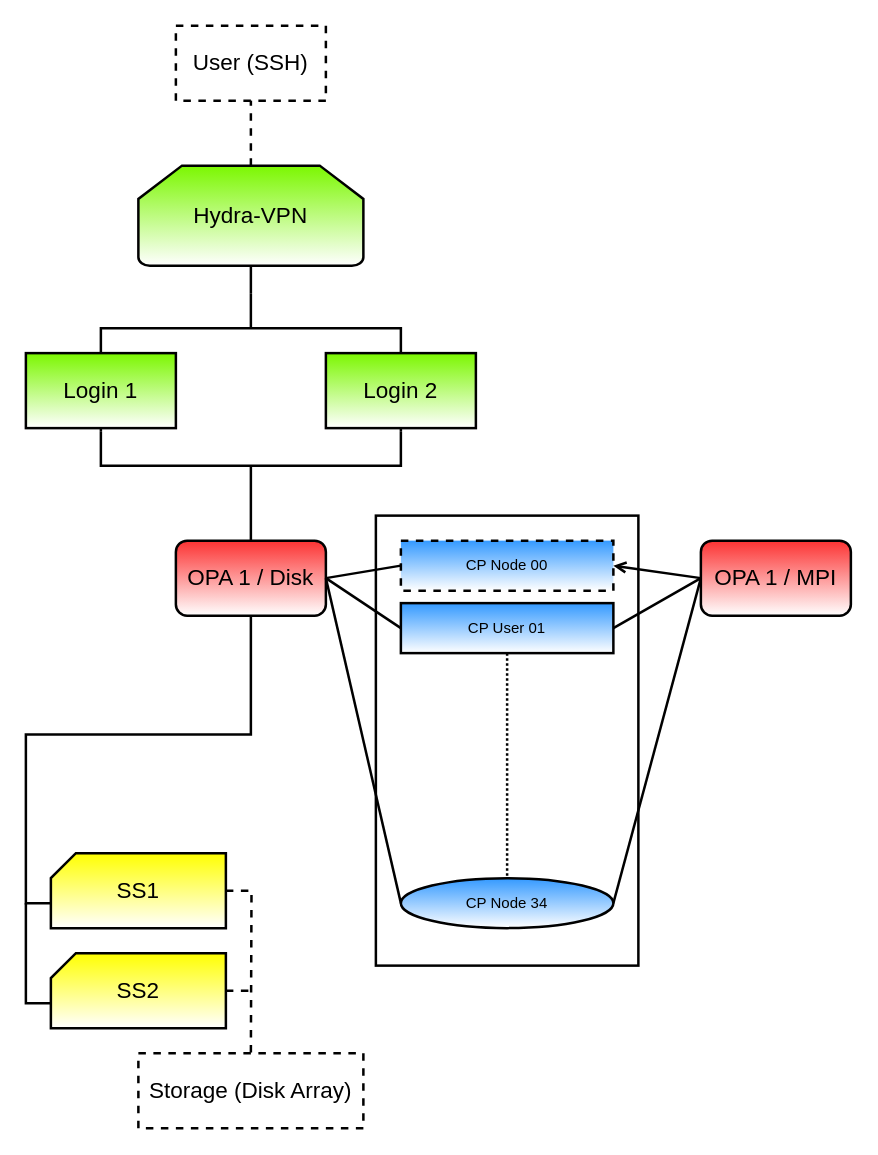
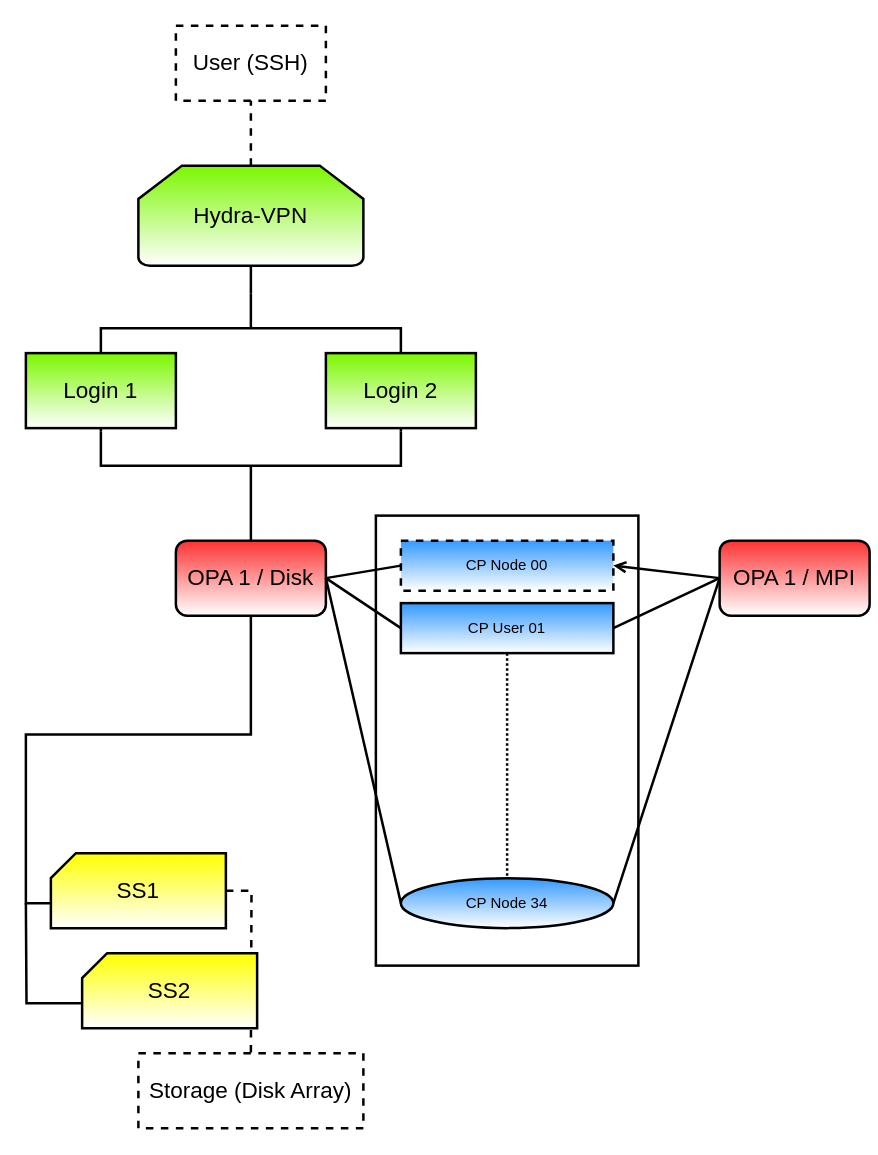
- <mxCell id="30" value="&lt;font style=&quot;font-size: 18px&quot;&gt;OPA 1 / MPI&lt;/font&gt;" style="rounded=1;whiteSpace=wrap;html=1;strokeWidth=2;fillColor=#FC3232;gradientColor=#ffffff;" parent="1" vertex="1"><mxGeometry x="560" y="432" width="120" height="60" as="geometry" /></mxCell>
+ <mxCell id="30" value="&lt;font style=&quot;font-size: 18px&quot;&gt;OPA 1 / MPI&lt;/font&gt;" style="rounded=1;whiteSpace=wrap;html=1;strokeWidth=2;fillColor=#FC3232;gradientColor=#ffffff;" parent="1" vertex="1"><mxGeometry x="575" y="432" width="120" height="60" as="geometry" /></mxCell>
- <mxCell id="18" value="&lt;font style=&quot;font-size: 18px&quot;&gt;SS2&lt;/font&gt;" style="verticalLabelPosition=middle;verticalAlign=middle;html=1;strokeWidth=2;shape=card;whiteSpace=wrap;size=20;arcSize=12;fillColor=#FFFF00;gradientColor=#ffffff;labelPosition=center;align=center;" parent="1" vertex="1"><mxGeometry x="40" y="762" width="140" height="60" as="geometry" /></mxCell>
+ <mxCell id="18" value="&lt;font style=&quot;font-size: 18px&quot;&gt;SS2&lt;/font&gt;" style="verticalLabelPosition=middle;verticalAlign=middle;html=1;strokeWidth=2;shape=card;whiteSpace=wrap;size=20;arcSize=12;fillColor=#FFFF00;gradientColor=#ffffff;labelPosition=center;align=center;" parent="1" vertex="1"><mxGeometry x="65" y="762" width="140" height="60" as="geometry" /></mxCell>
